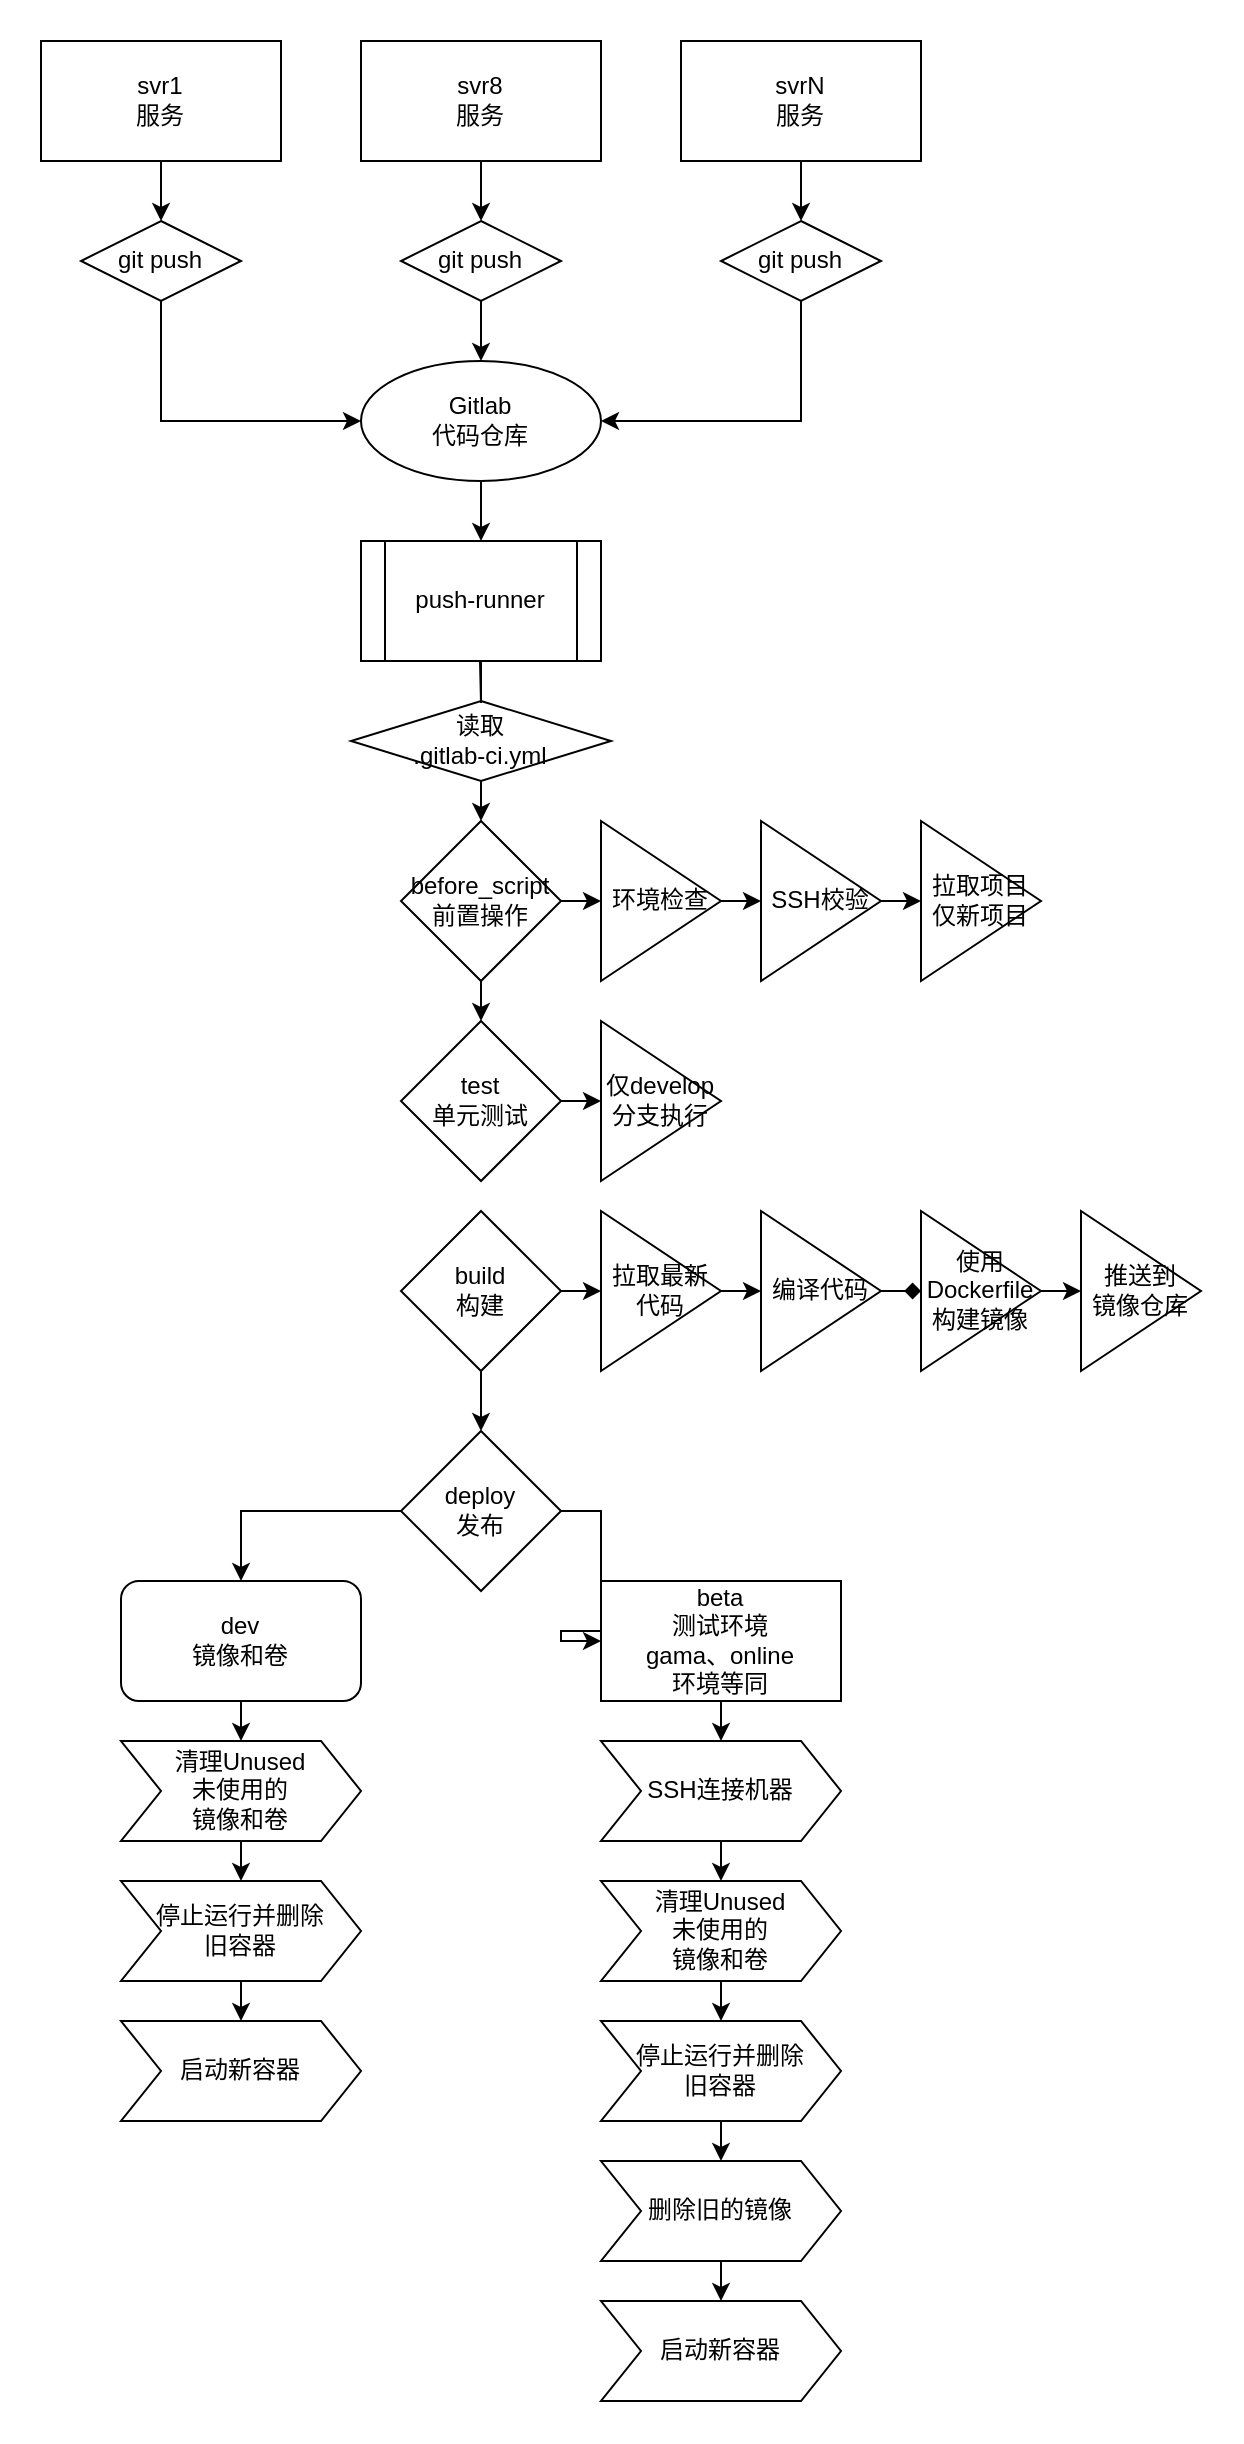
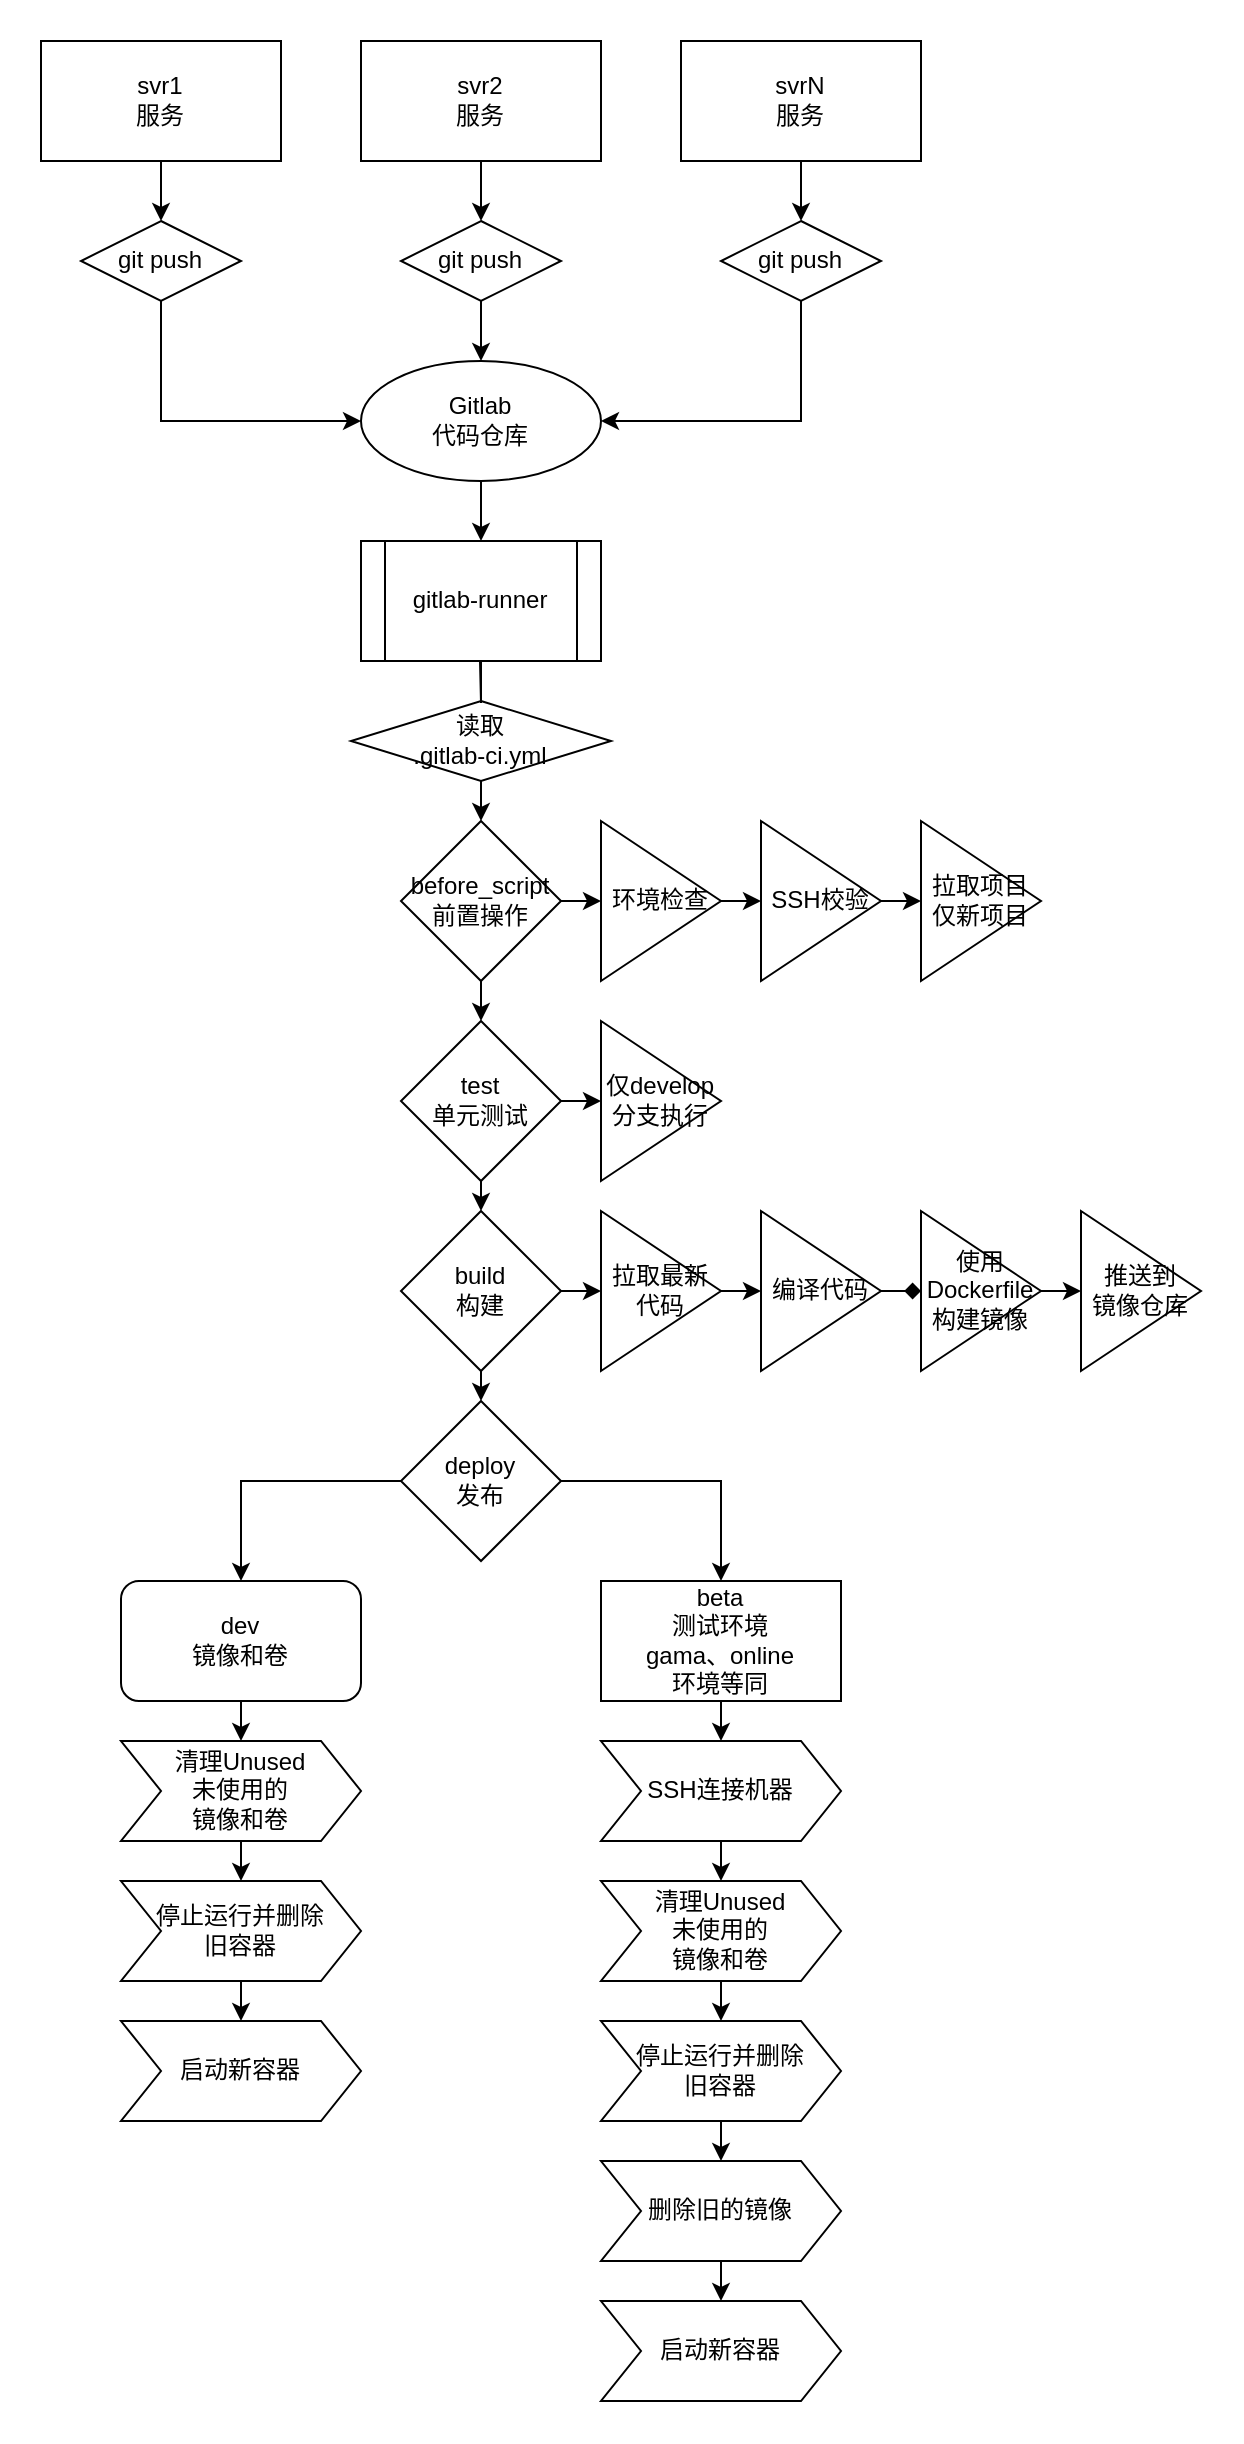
- <mxCell id="7" value="svr8&lt;br&gt;服务" style="rounded=0;whiteSpace=wrap;html=1;" vertex="1" parent="1"><mxGeometry x="180" y="20" width="120" height="60" as="geometry" /></mxCell>
+ <mxCell id="7" value="svr2&lt;br&gt;服务" style="rounded=0;whiteSpace=wrap;html=1;" vertex="1" parent="1"><mxGeometry x="180" y="20" width="120" height="60" as="geometry" /></mxCell>
- <mxCell id="16" value="push-runner" style="shape=process;whiteSpace=wrap;html=1;backgroundOutline=1;" vertex="1" parent="1"><mxGeometry x="180" y="270" width="120" height="60" as="geometry" /></mxCell>
+ <mxCell id="16" value="gitlab-runner" style="shape=process;whiteSpace=wrap;html=1;backgroundOutline=1;" vertex="1" parent="1"><mxGeometry x="180" y="270" width="120" height="60" as="geometry" /></mxCell>
+ <mxCell id="18" style="edgeStyle=orthogonalEdgeStyle;rounded=0;orthogonalLoop=1;jettySize=auto;html=1;exitX=0.5;exitY=1;exitDx=0;exitDy=0;entryX=0.5;entryY=0;entryDx=0;entryDy=0;" edge="1" parent="1" source="20" target="23"><mxGeometry relative="1" as="geometry" /></mxCell>
- <mxCell id="26" value="deploy&lt;br&gt;发布" style="rhombus;whiteSpace=wrap;html=1;" vertex="1" parent="1"><mxGeometry x="200" y="715" width="80" height="80" as="geometry" /></mxCell>
+ <mxCell id="26" value="deploy&lt;br&gt;发布" style="rhombus;whiteSpace=wrap;html=1;" vertex="1" parent="1"><mxGeometry x="200" y="700" width="80" height="80" as="geometry" /></mxCell>
